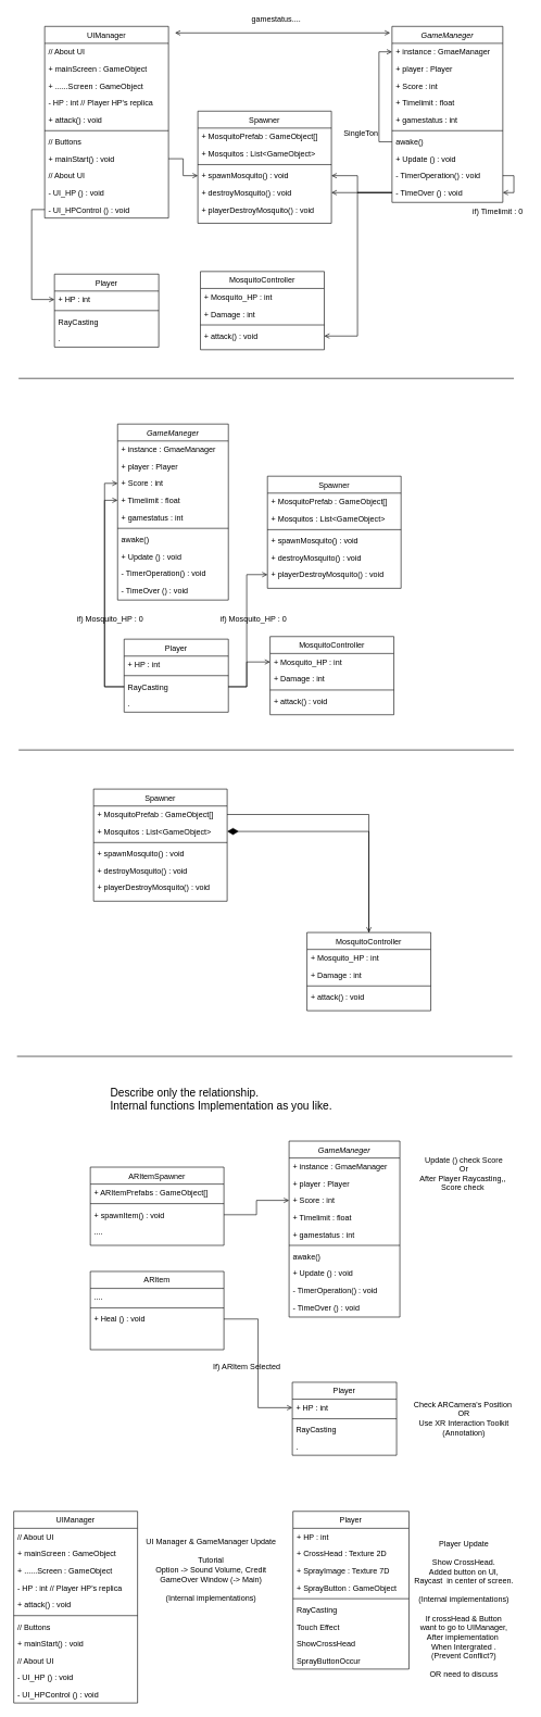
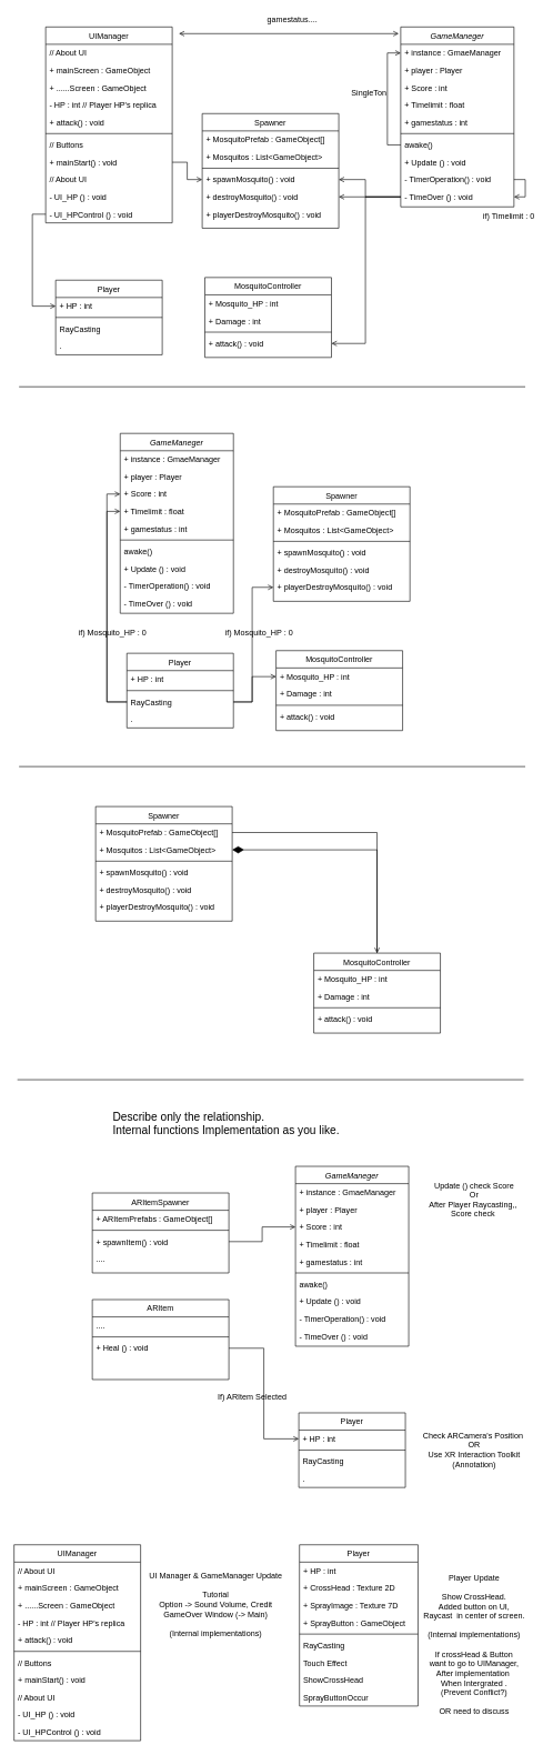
- <mxCell id="39" value="gamestatus...." style="text;html=1;align=center;verticalAlign=middle;resizable=0;points=[];autosize=1;strokeColor=none;fillColor=none;" vertex="1" parent="1"><mxGeometry x="378" y="20" width="90" height="20" as="geometry" /></mxCell>
+ <mxCell id="39" value="gamestatus...." style="text;html=1;align=center;verticalAlign=middle;resizable=0;points=[];autosize=1;strokeColor=none;fillColor=none;" vertex="1" parent="1"><mxGeometry x="393" y="20" width="90" height="20" as="geometry" /></mxCell>
- <mxCell id="26" value="SingleTon" style="text;html=1;align=center;verticalAlign=middle;resizable=0;points=[];autosize=1;strokeColor=none;fillColor=none;" vertex="1" parent="1"><mxGeometry x="518" y="195" width="70" height="20" as="geometry" /></mxCell>
+ <mxCell id="26" value="SingleTon" style="text;html=1;align=center;verticalAlign=middle;resizable=0;points=[];autosize=1;strokeColor=none;fillColor=none;" vertex="1" parent="1"><mxGeometry x="518" y="130" width="70" height="20" as="geometry" /></mxCell>
